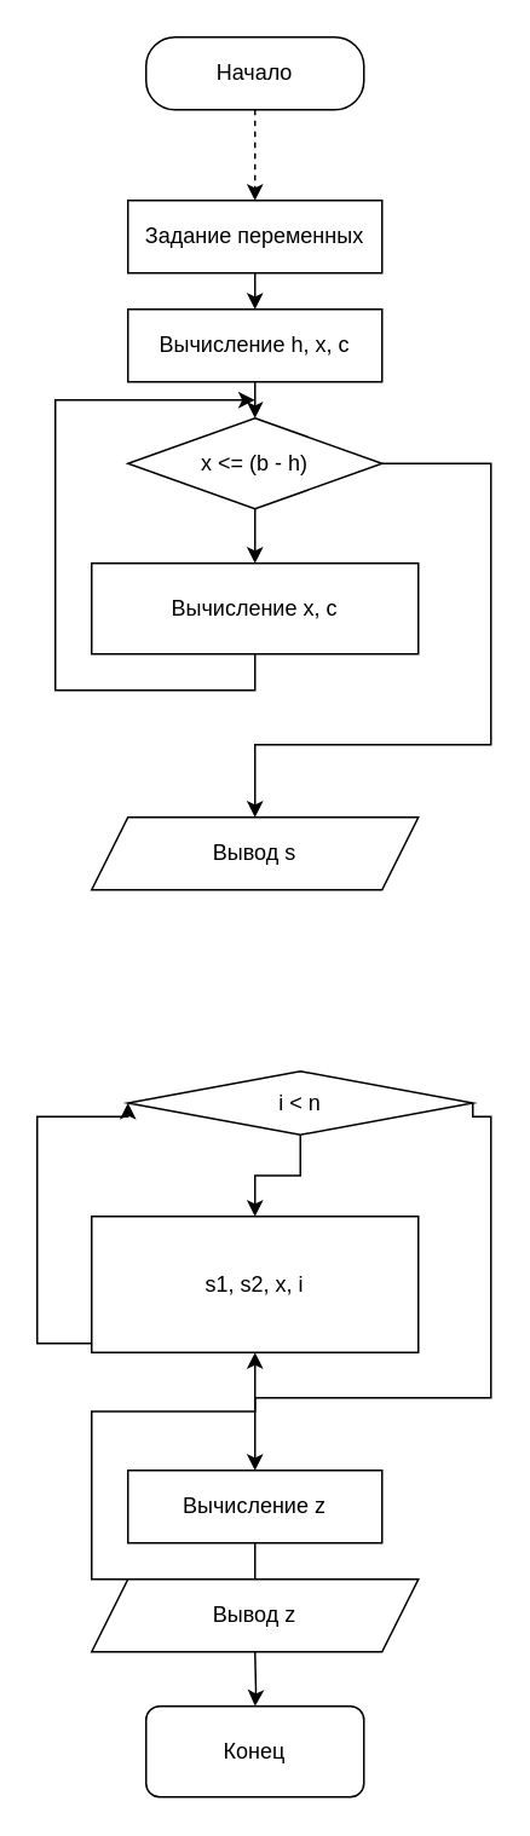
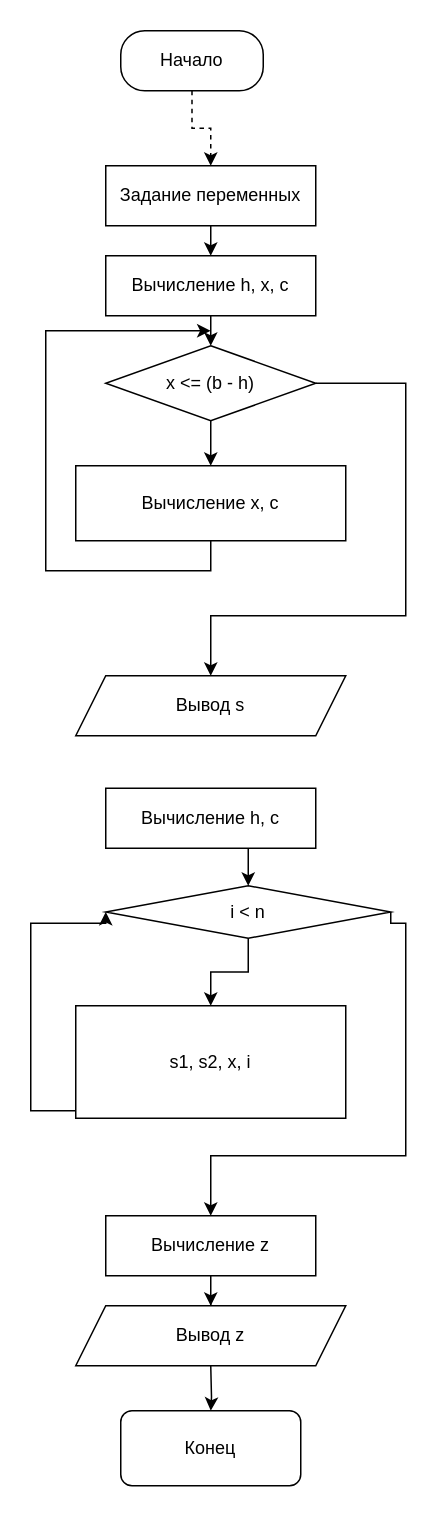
- <mxCell id="3" value="Начало" style="rounded=1;whiteSpace=wrap;html=1;fontSize=12;glass=0;strokeWidth=1;shadow=0;arcSize=40;" parent="1" vertex="1"><mxGeometry x="80" y="20" width="120" height="40" as="geometry" /></mxCell>
+ <mxCell id="3" value="Начало" style="rounded=1;whiteSpace=wrap;html=1;fontSize=12;glass=0;strokeWidth=1;shadow=0;arcSize=40;" parent="1" vertex="1"><mxGeometry x="80" y="20" width="95" height="40" as="geometry" /></mxCell>
+ <mxCell id="22" value="Вычисление h, c" style="rounded=0;whiteSpace=wrap;html=1;" parent="1" vertex="1"><mxGeometry x="70" y="525" width="140" height="40" as="geometry" /></mxCell>
+ <mxCell id="21" style="edgeStyle=orthogonalEdgeStyle;rounded=0;orthogonalLoop=1;jettySize=auto;html=1;exitX=0.5;exitY=1;exitDx=0;exitDy=0;entryX=0.5;entryY=0;entryDx=0;entryDy=0;" parent="1" source="22" target="18" edge="1"><mxGeometry relative="1" as="geometry" /></mxCell>
- <mxCell id="23" style="edgeStyle=orthogonalEdgeStyle;rounded=0;orthogonalLoop=1;jettySize=auto;html=1;exitX=0.5;exitY=1;exitDx=0;exitDy=0;" parent="1" source="24" target="20" edge="1"><mxGeometry relative="1" as="geometry" /></mxCell>
+ <mxCell id="23" style="edgeStyle=orthogonalEdgeStyle;rounded=0;orthogonalLoop=1;jettySize=auto;html=1;exitX=0.5;exitY=1;exitDx=0;exitDy=0;" parent="1" source="24" target="25" edge="1"><mxGeometry relative="1" as="geometry" /></mxCell>
